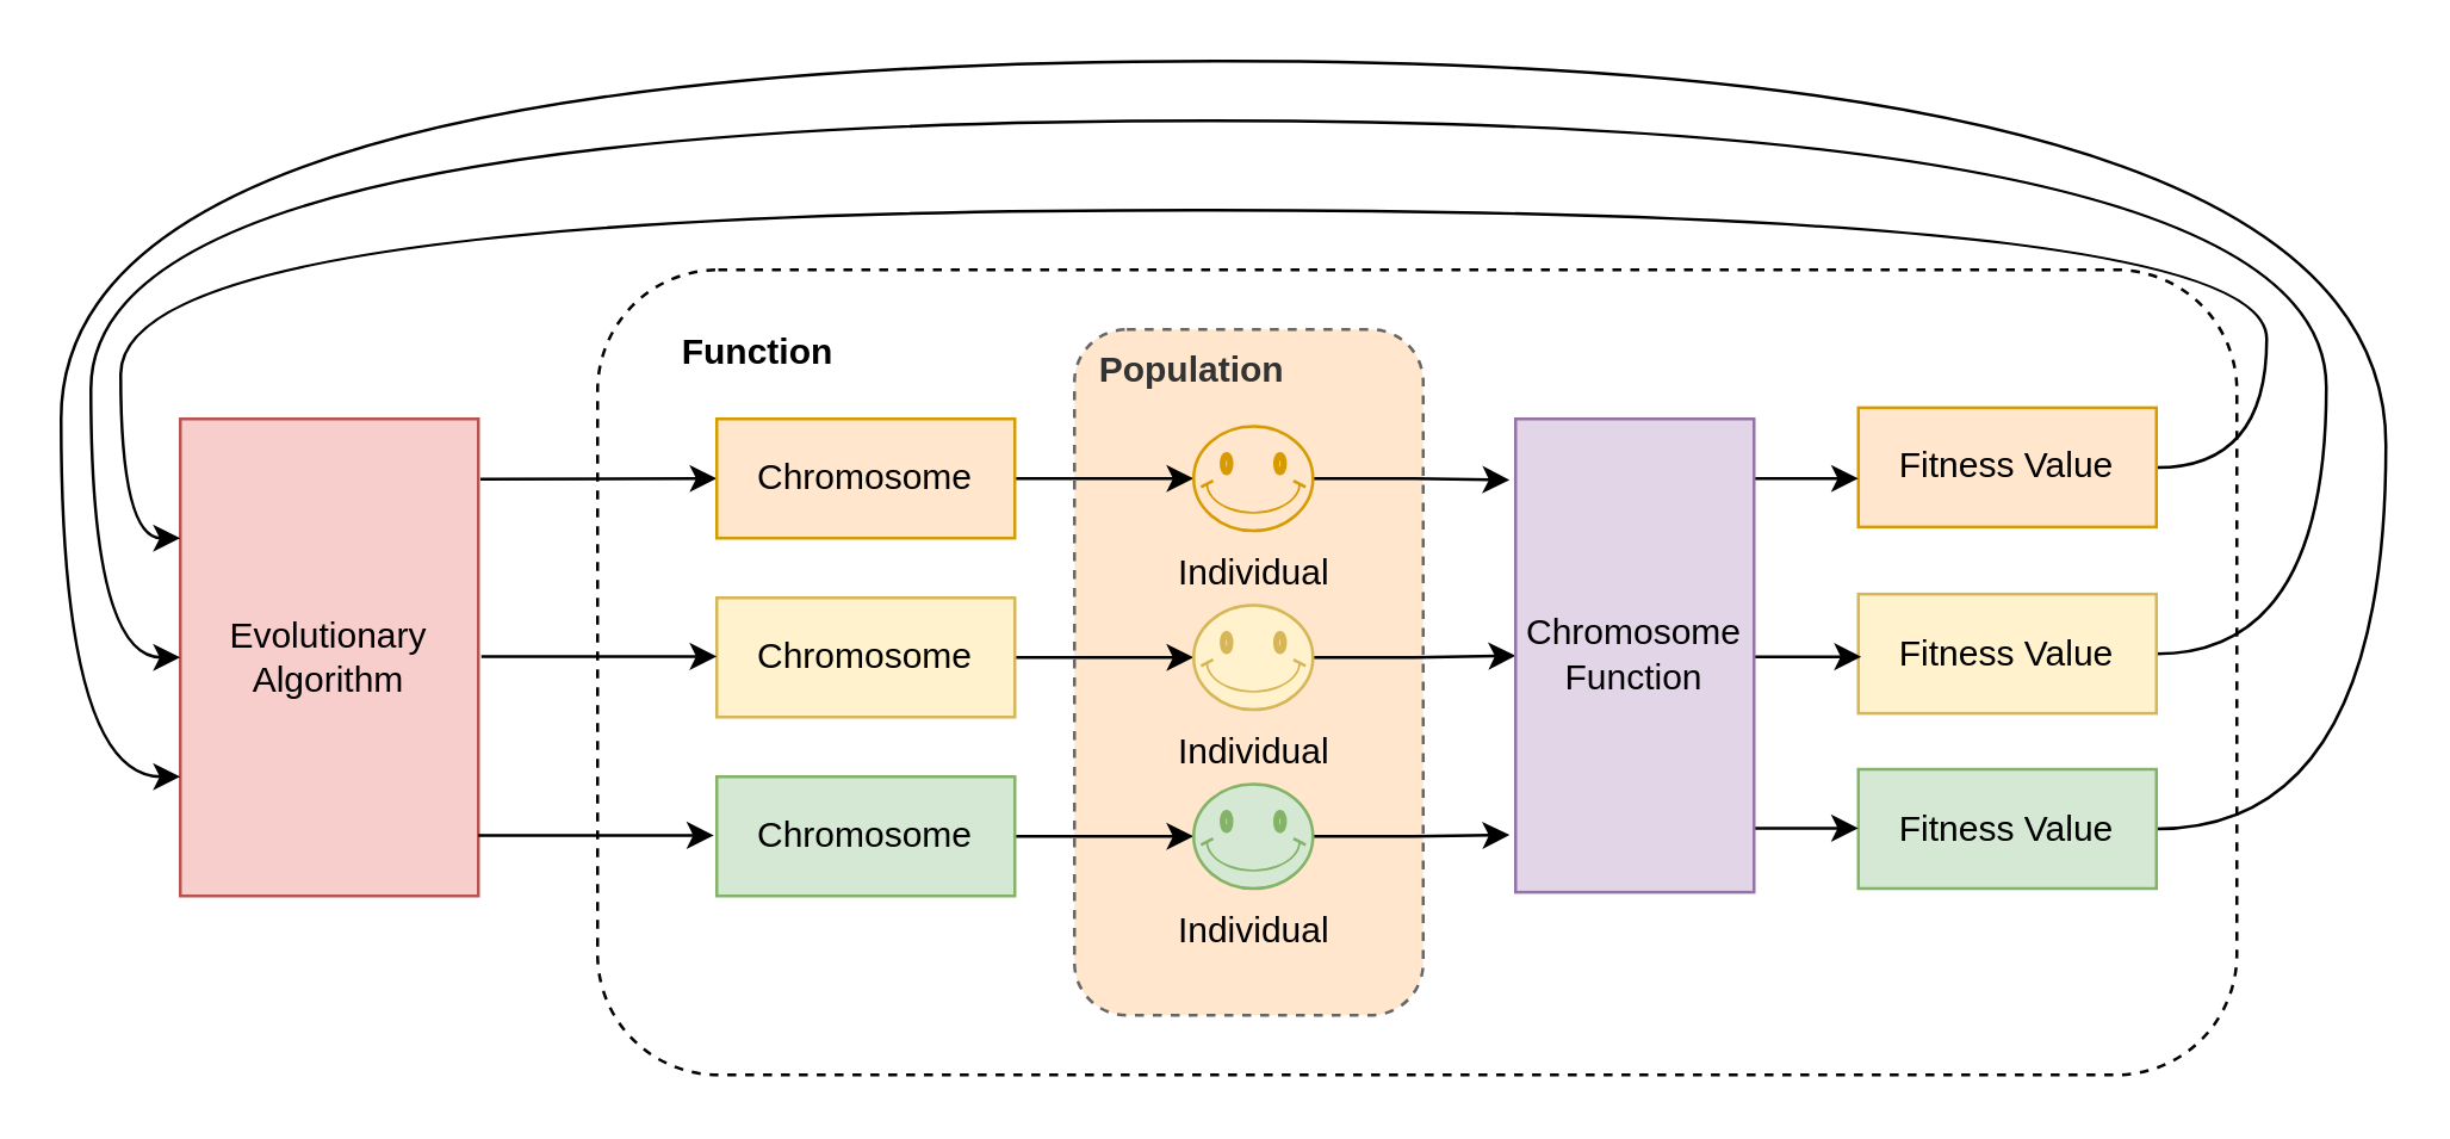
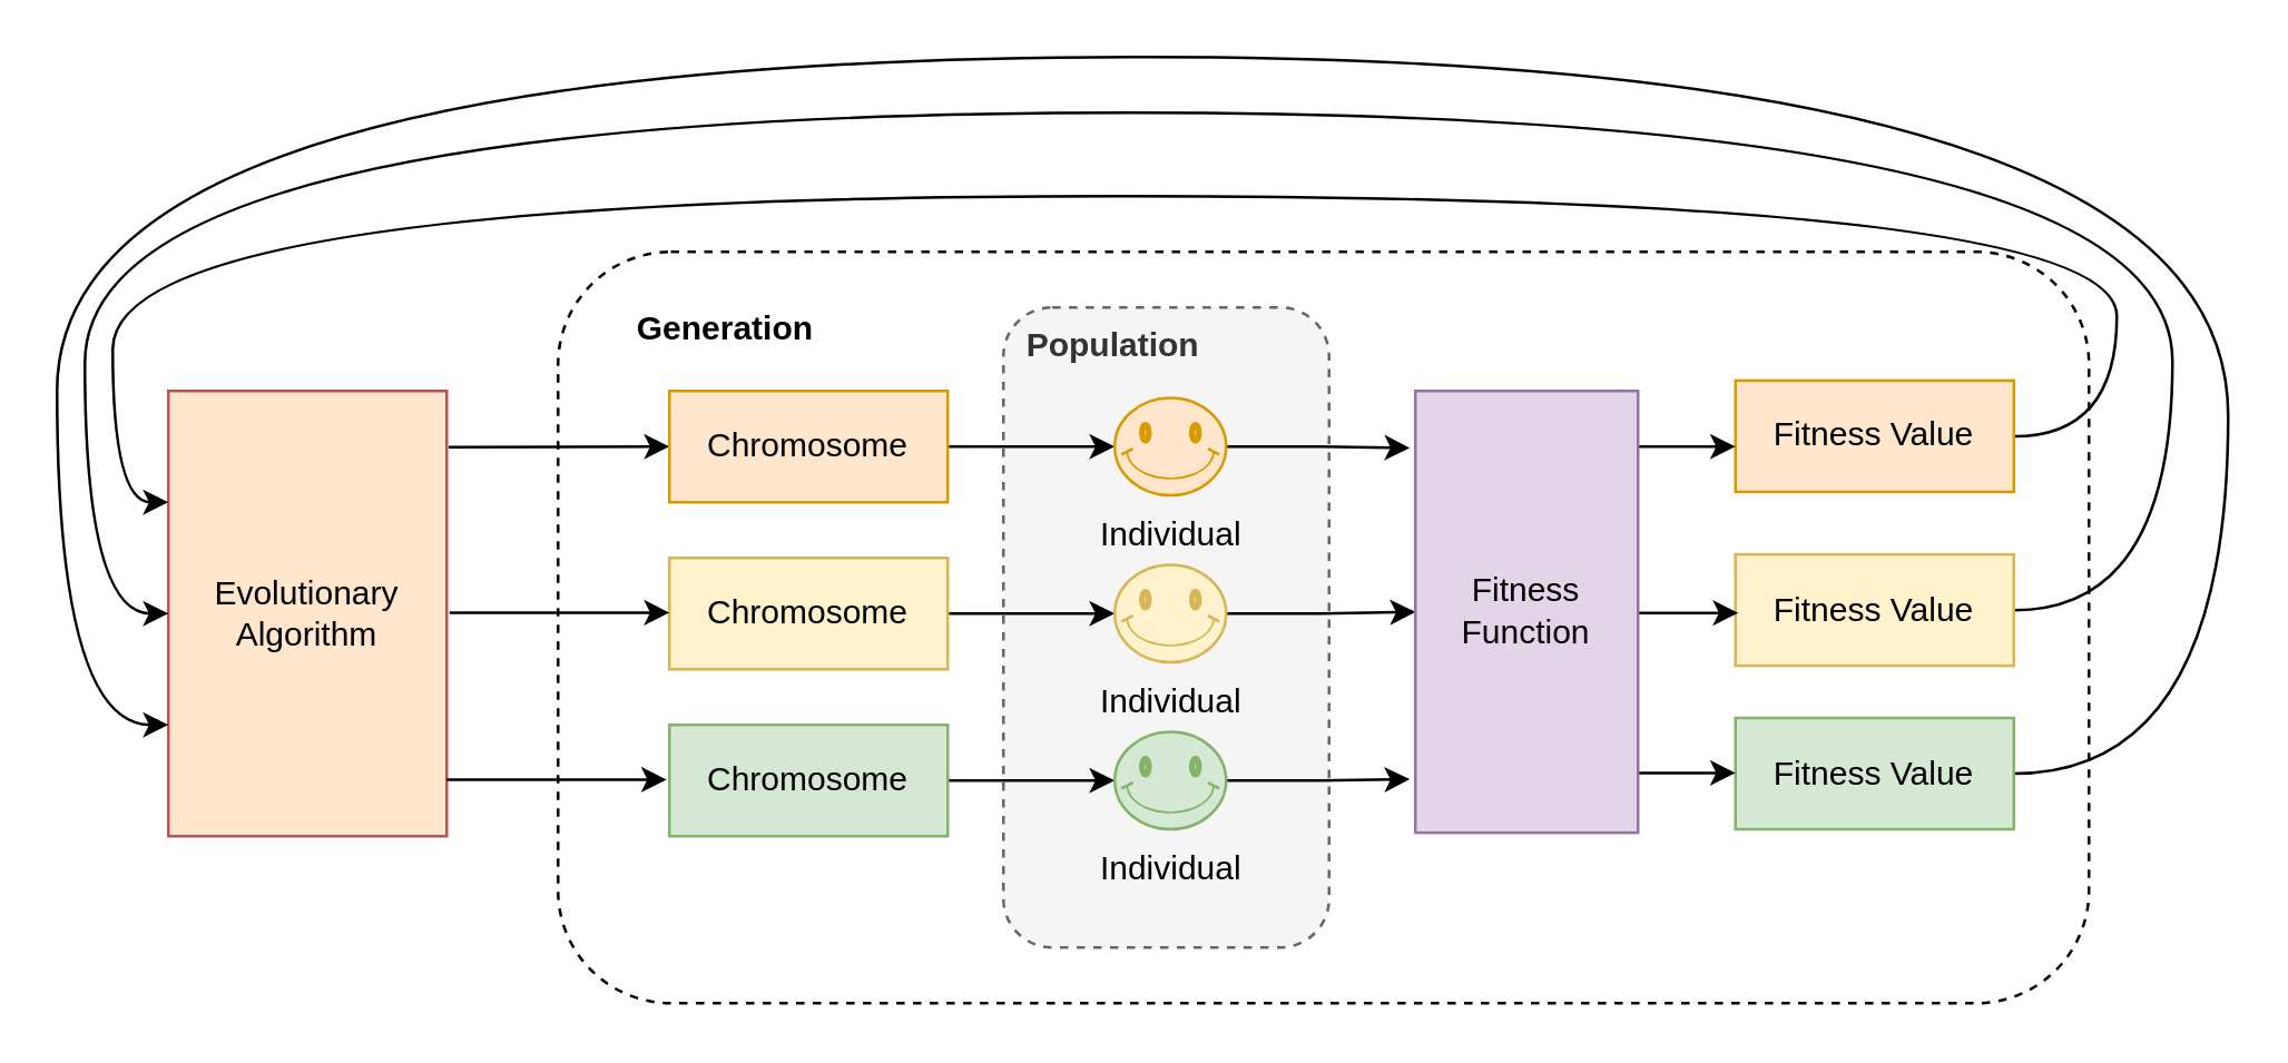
- <mxCell id="2" value="&amp;nbsp; &amp;nbsp; &amp;nbsp; &amp;nbsp;&lt;br&gt;&amp;nbsp; &amp;nbsp; &amp;nbsp; &amp;nbsp; Function" style="rounded=1;whiteSpace=wrap;html=1;dashed=1;align=left;verticalAlign=top;fontStyle=1" vertex="1" parent="1"><mxGeometry x="200" y="90" width="550" height="270" as="geometry" /></mxCell>
+ <mxCell id="2" value="&amp;nbsp; &amp;nbsp; &amp;nbsp; &amp;nbsp;&lt;br&gt;&amp;nbsp; &amp;nbsp; &amp;nbsp; &amp;nbsp; Generation" style="rounded=1;whiteSpace=wrap;html=1;dashed=1;align=left;verticalAlign=top;fontStyle=1" vertex="1" parent="1"><mxGeometry x="200" y="90" width="550" height="270" as="geometry" /></mxCell>
- <mxCell id="3" value="&amp;nbsp; Population" style="rounded=1;whiteSpace=wrap;html=1;dashed=1;align=left;verticalAlign=top;fontStyle=1;fillColor=#ffe6cc;fontColor=#333333;strokeColor=#666666;" vertex="1" parent="1"><mxGeometry x="360" y="110" width="117" height="230" as="geometry" /></mxCell>
+ <mxCell id="3" value="&amp;nbsp; Population" style="rounded=1;whiteSpace=wrap;html=1;dashed=1;align=left;verticalAlign=top;fontStyle=1;fillColor=#f5f5f5;fontColor=#333333;strokeColor=#666666;" vertex="1" parent="1"><mxGeometry x="360" y="110" width="117" height="230" as="geometry" /></mxCell>
- <mxCell id="27" value="Chromosome Function" style="rounded=0;whiteSpace=wrap;html=1;fillColor=#e1d5e7;strokeColor=#9673a6;" vertex="1" parent="1"><mxGeometry x="508" y="140" width="80" height="158.75" as="geometry" /></mxCell>
+ <mxCell id="27" value="Fitness Function" style="rounded=0;whiteSpace=wrap;html=1;fillColor=#e1d5e7;strokeColor=#9673a6;" vertex="1" parent="1"><mxGeometry x="508" y="140" width="80" height="158.75" as="geometry" /></mxCell>
- <mxCell id="4" value="Evolutionary Algorithm" style="rounded=0;whiteSpace=wrap;html=1;fillColor=#f8cecc;strokeColor=#b85450;" vertex="1" parent="1"><mxGeometry x="60" y="140" width="100" height="160" as="geometry" /></mxCell>
+ <mxCell id="4" value="Evolutionary Algorithm" style="rounded=0;whiteSpace=wrap;html=1;fillColor=#ffe6cc;strokeColor=#b85450;" vertex="1" parent="1"><mxGeometry x="60" y="140" width="100" height="160" as="geometry" /></mxCell>
